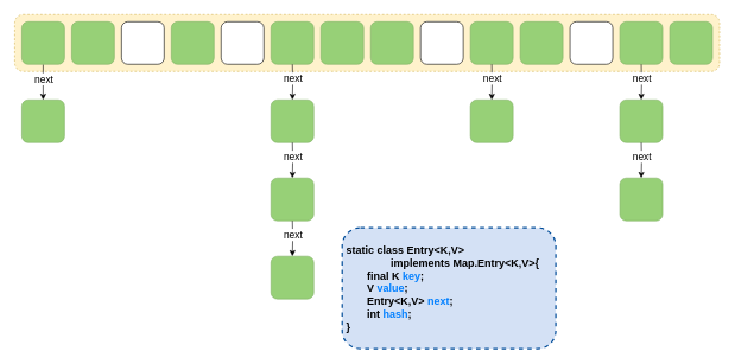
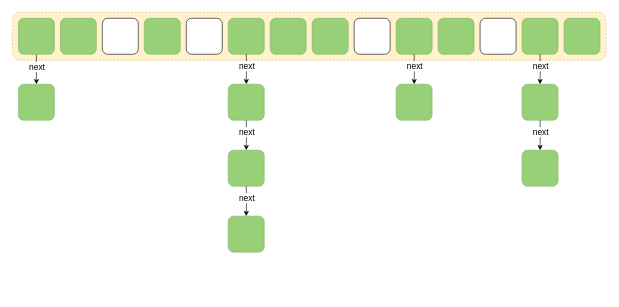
- <mxCell id="38" value="&amp;nbsp;static class Entry&amp;lt;K,V&amp;gt; &lt;br style=&quot;font-size: 15px&quot;&gt;&lt;span style=&quot;white-space: pre&quot;&gt;&amp;nbsp;&lt;span style=&quot;white-space: pre&quot;&gt;&#09;&lt;/span&gt;&lt;span style=&quot;white-space: pre&quot;&gt;&#09;&lt;/span&gt;&lt;/span&gt;implements Map.Entry&amp;lt;K,V&amp;gt;{&lt;br&gt;&lt;span&gt;&lt;span style=&quot;white-space: pre&quot;&gt;&#09;&lt;/span&gt;final K &lt;/span&gt;&lt;font color=&quot;#007fff&quot;&gt;key&lt;/font&gt;&lt;span&gt;;&lt;/span&gt;&lt;span style=&quot;white-space: pre&quot;&gt;&lt;br&gt;&lt;/span&gt;&lt;span style=&quot;white-space: pre&quot;&gt;&#09;&lt;/span&gt;V &lt;font color=&quot;#007fff&quot;&gt;value&lt;/font&gt;;&lt;br&gt;&lt;span style=&quot;white-space: pre&quot;&gt;&#09;&lt;/span&gt;Entry&amp;lt;K,V&amp;gt; &lt;font color=&quot;#007fff&quot;&gt;next&lt;/font&gt;;&lt;br&gt;&lt;span style=&quot;white-space: pre&quot;&gt;&#09;&lt;/span&gt;int &lt;font color=&quot;#007fff&quot;&gt;hash&lt;/font&gt;;&lt;br style=&quot;font-size: 15px&quot;&gt;&amp;nbsp;}" style="rounded=1;whiteSpace=wrap;html=1;fontSize=15;fillColor=#D4E1F5;strokeColor=#004C99;dashed=1;align=left;fontStyle=1;strokeWidth=2;" parent="1" vertex="1"><mxGeometry x="480" y="320" width="300" height="170" as="geometry" /></mxCell>
